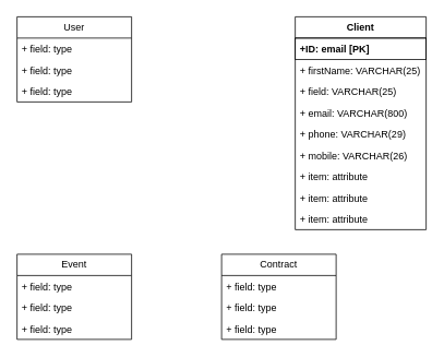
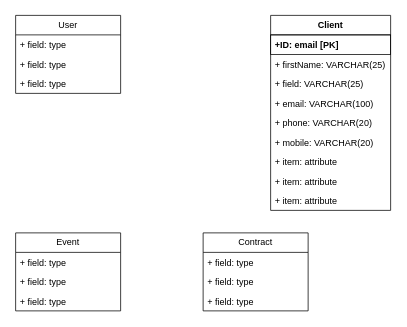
- <mxCell id="18" value="+ email: VARCHAR(800)" style="text;strokeColor=none;fillColor=none;align=left;verticalAlign=top;spacingLeft=4;spacingRight=4;overflow=hidden;rotatable=0;points=[[0,0.5],[1,0.5]];portConstraint=eastwest;whiteSpace=wrap;html=1;" vertex="1" parent="14"><mxGeometry y="104" width="160" height="26" as="geometry" /></mxCell>
+ <mxCell id="18" value="+ email: VARCHAR(100)" style="text;strokeColor=none;fillColor=none;align=left;verticalAlign=top;spacingLeft=4;spacingRight=4;overflow=hidden;rotatable=0;points=[[0,0.5],[1,0.5]];portConstraint=eastwest;whiteSpace=wrap;html=1;" vertex="1" parent="14"><mxGeometry y="104" width="160" height="26" as="geometry" /></mxCell>
- <mxCell id="19" value="+ phone: VARCHAR(29)" style="text;strokeColor=none;fillColor=none;align=left;verticalAlign=top;spacingLeft=4;spacingRight=4;overflow=hidden;rotatable=0;points=[[0,0.5],[1,0.5]];portConstraint=eastwest;whiteSpace=wrap;html=1;" vertex="1" parent="14"><mxGeometry y="130" width="160" height="26" as="geometry" /></mxCell>
+ <mxCell id="19" value="+ phone: VARCHAR(20)" style="text;strokeColor=none;fillColor=none;align=left;verticalAlign=top;spacingLeft=4;spacingRight=4;overflow=hidden;rotatable=0;points=[[0,0.5],[1,0.5]];portConstraint=eastwest;whiteSpace=wrap;html=1;" vertex="1" parent="14"><mxGeometry y="130" width="160" height="26" as="geometry" /></mxCell>
- <mxCell id="20" value="+ mobile: VARCHAR(26)" style="text;strokeColor=none;fillColor=none;align=left;verticalAlign=top;spacingLeft=4;spacingRight=4;overflow=hidden;rotatable=0;points=[[0,0.5],[1,0.5]];portConstraint=eastwest;whiteSpace=wrap;html=1;" vertex="1" parent="14"><mxGeometry y="156" width="160" height="26" as="geometry" /></mxCell>
+ <mxCell id="20" value="+ mobile: VARCHAR(20)" style="text;strokeColor=none;fillColor=none;align=left;verticalAlign=top;spacingLeft=4;spacingRight=4;overflow=hidden;rotatable=0;points=[[0,0.5],[1,0.5]];portConstraint=eastwest;whiteSpace=wrap;html=1;" vertex="1" parent="14"><mxGeometry y="156" width="160" height="26" as="geometry" /></mxCell>
